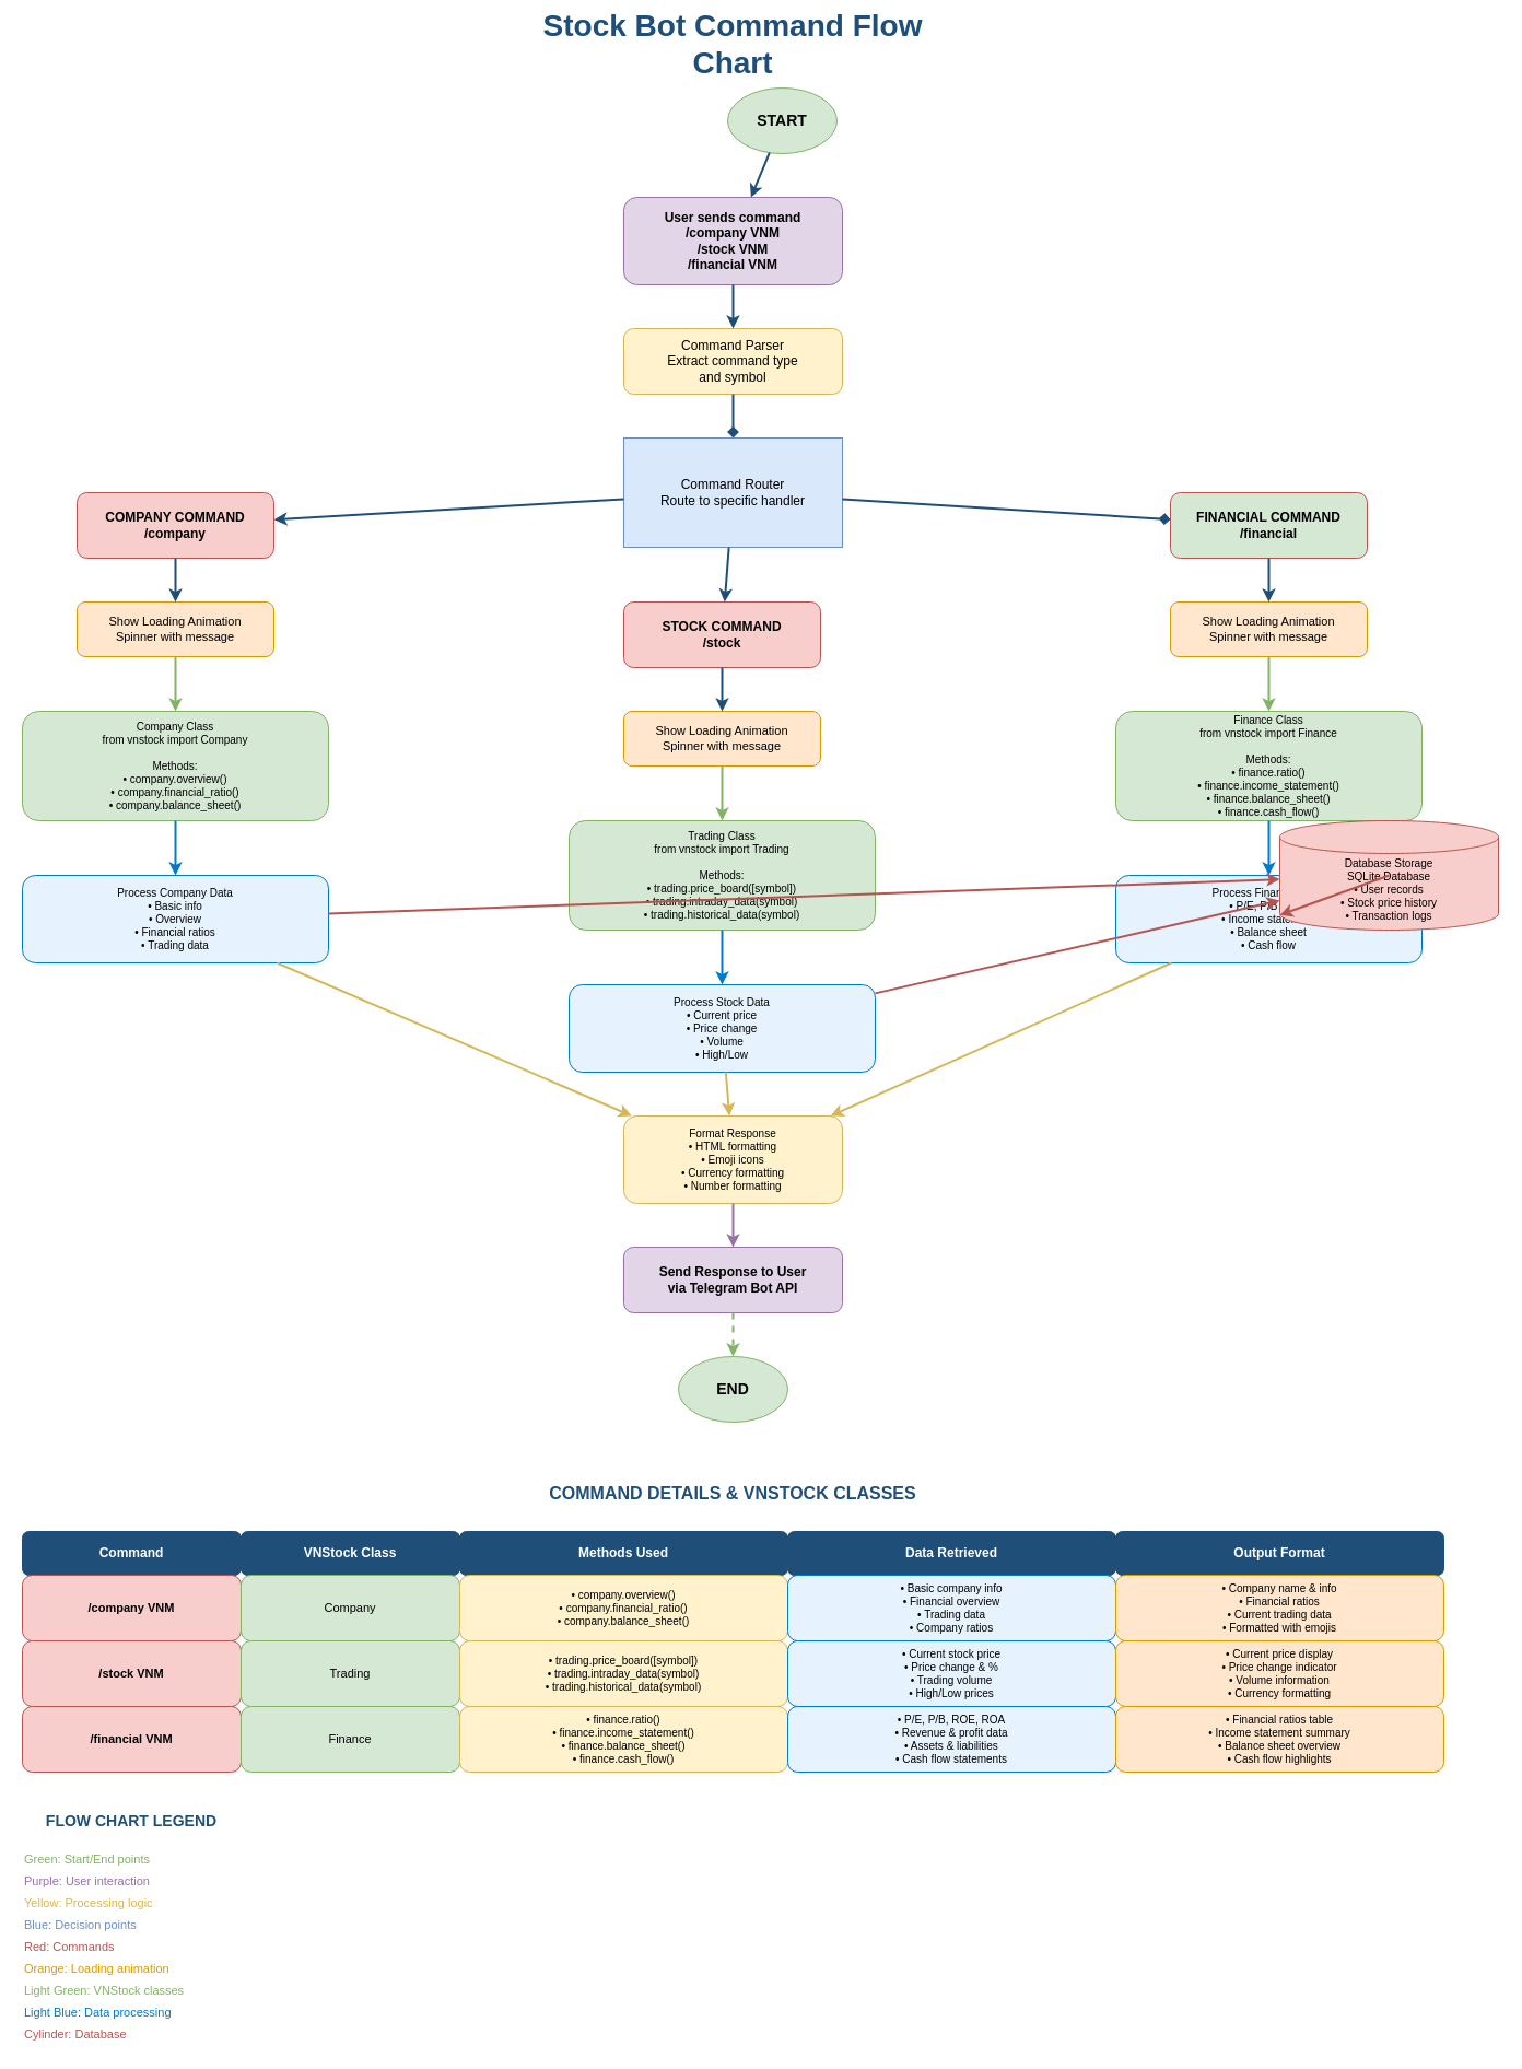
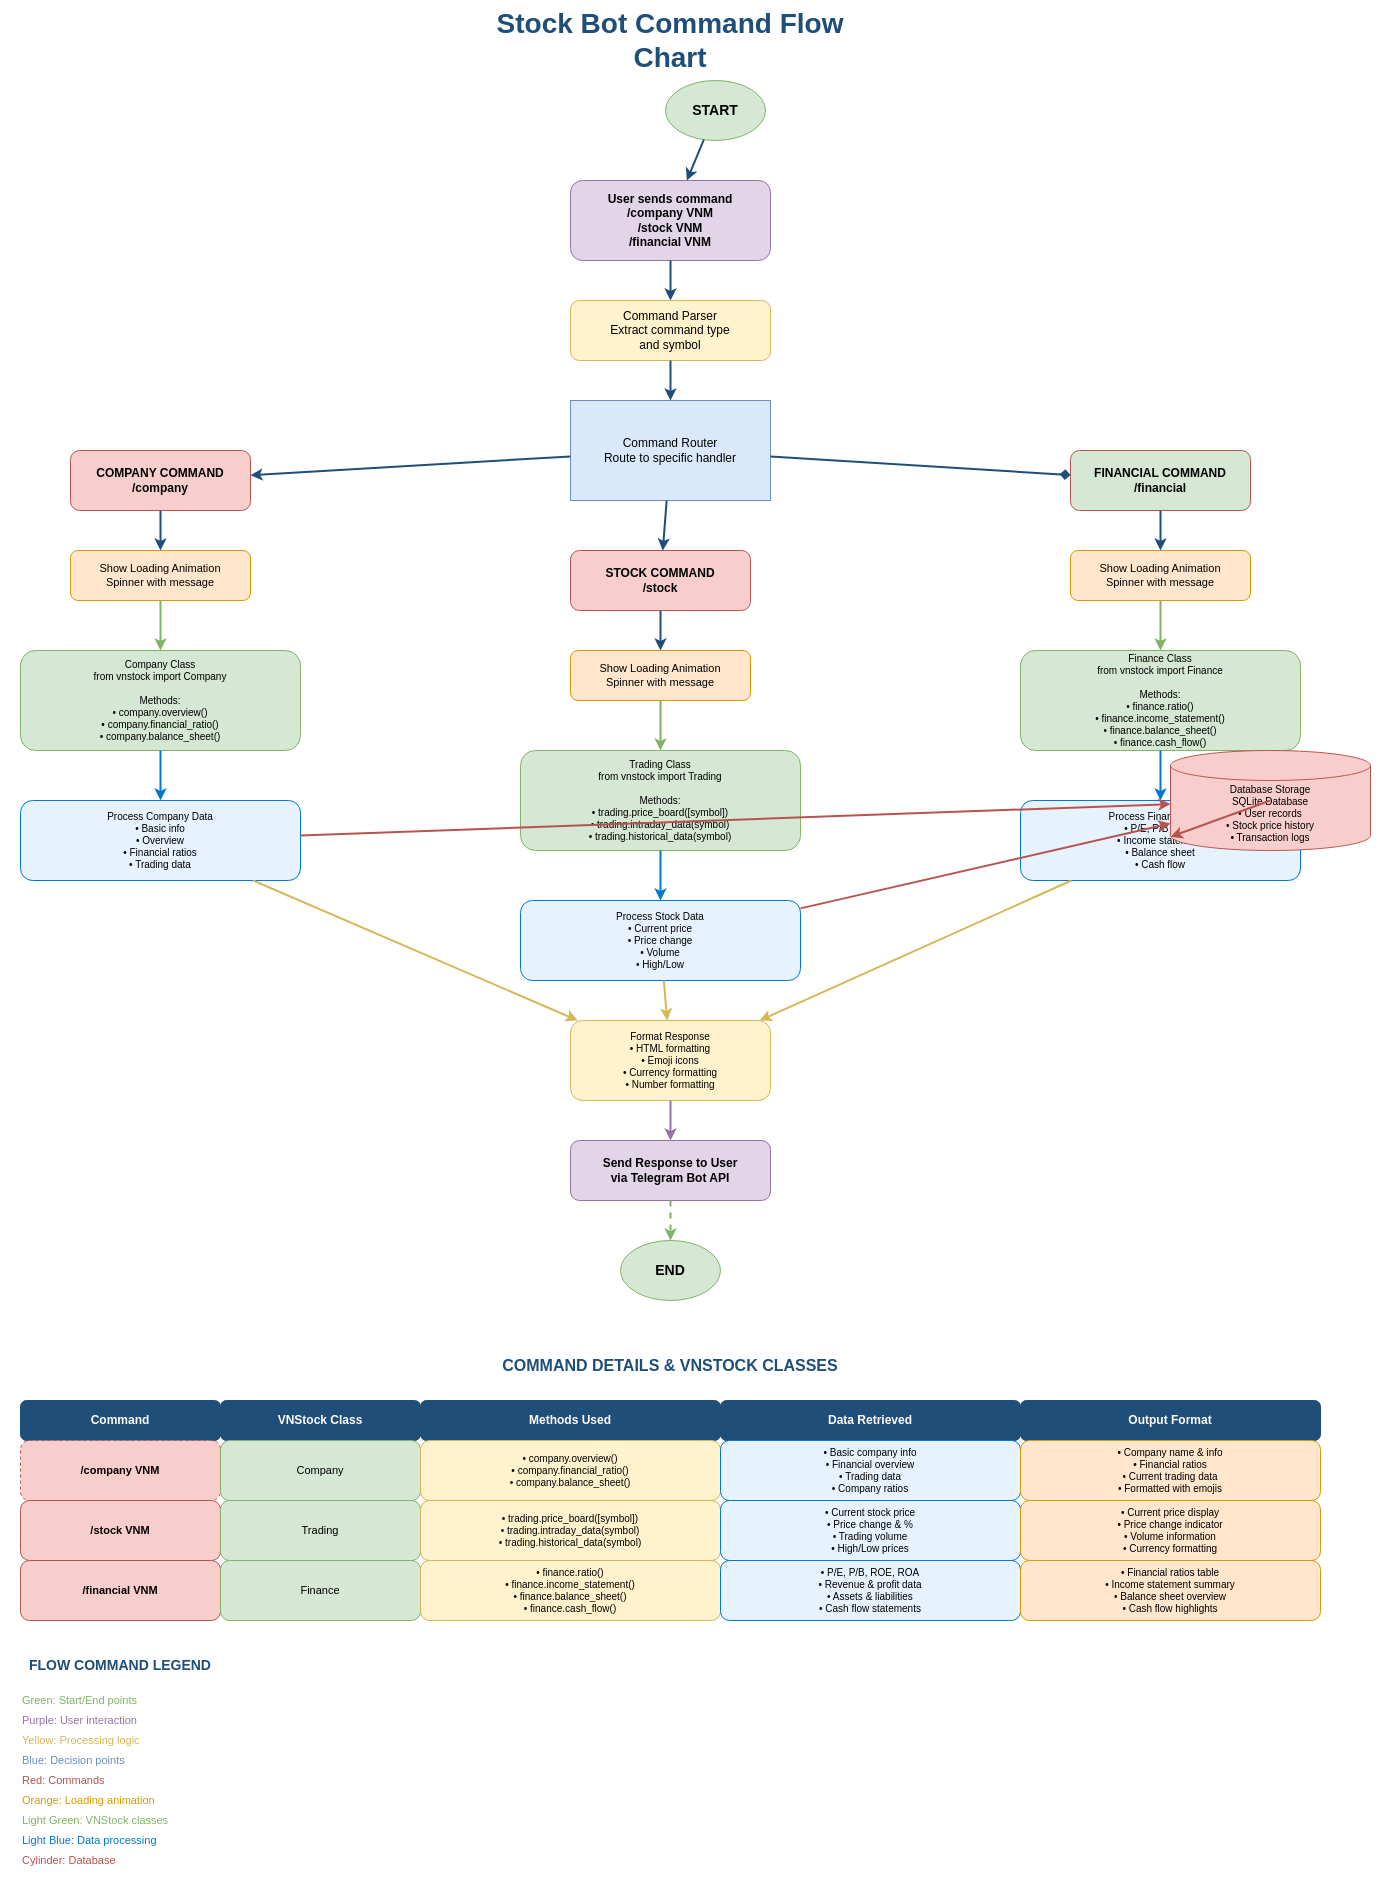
- <mxCell id="25" value="" style="endArrow=diamond;html=1;rounded=0;strokeWidth=2;strokeColor=#1f4e79;" parent="1" source="5" target="6" edge="1"><mxGeometry width="50" height="50" relative="1" as="geometry"><mxPoint x="670" y="360" as="sourcePoint" /><mxPoint x="670" y="400" as="targetPoint" /></mxGeometry></mxCell>
+ <mxCell id="25" value="" style="endArrow=classic;html=1;rounded=0;strokeWidth=2;strokeColor=#1f4e79;" parent="1" source="5" target="6" edge="1"><mxGeometry width="50" height="50" relative="1" as="geometry"><mxPoint x="670" y="360" as="sourcePoint" /><mxPoint x="670" y="400" as="targetPoint" /></mxGeometry></mxCell>
- <mxCell id="52" value="/company VNM" style="rounded=1;whiteSpace=wrap;html=1;fillColor=#f8cecc;strokeColor=#b85450;fontSize=11;fontStyle=1;" parent="1" vertex="1"><mxGeometry x="20" y="1440" width="200" height="60" as="geometry" /></mxCell>
+ <mxCell id="52" value="/company VNM" style="rounded=1;whiteSpace=wrap;html=1;fillColor=#f8cecc;strokeColor=#b85450;fontSize=11;fontStyle=1;dashed=1;" parent="1" vertex="1"><mxGeometry x="20" y="1440" width="200" height="60" as="geometry" /></mxCell>
- <mxCell id="67" value="FLOW CHART LEGEND" style="text;html=1;strokeColor=none;fillColor=none;align=center;verticalAlign=middle;whiteSpace=wrap;rounded=0;fontSize=14;fontStyle=1;fontColor=#1f4e79;" parent="1" vertex="1"><mxGeometry x="20" y="1650" width="200" height="30" as="geometry" /></mxCell>
+ <mxCell id="67" value="FLOW COMMAND LEGEND" style="text;html=1;strokeColor=none;fillColor=none;align=center;verticalAlign=middle;whiteSpace=wrap;rounded=0;fontSize=14;fontStyle=1;fontColor=#1f4e79;" parent="1" vertex="1"><mxGeometry x="20" y="1650" width="200" height="30" as="geometry" /></mxCell>
